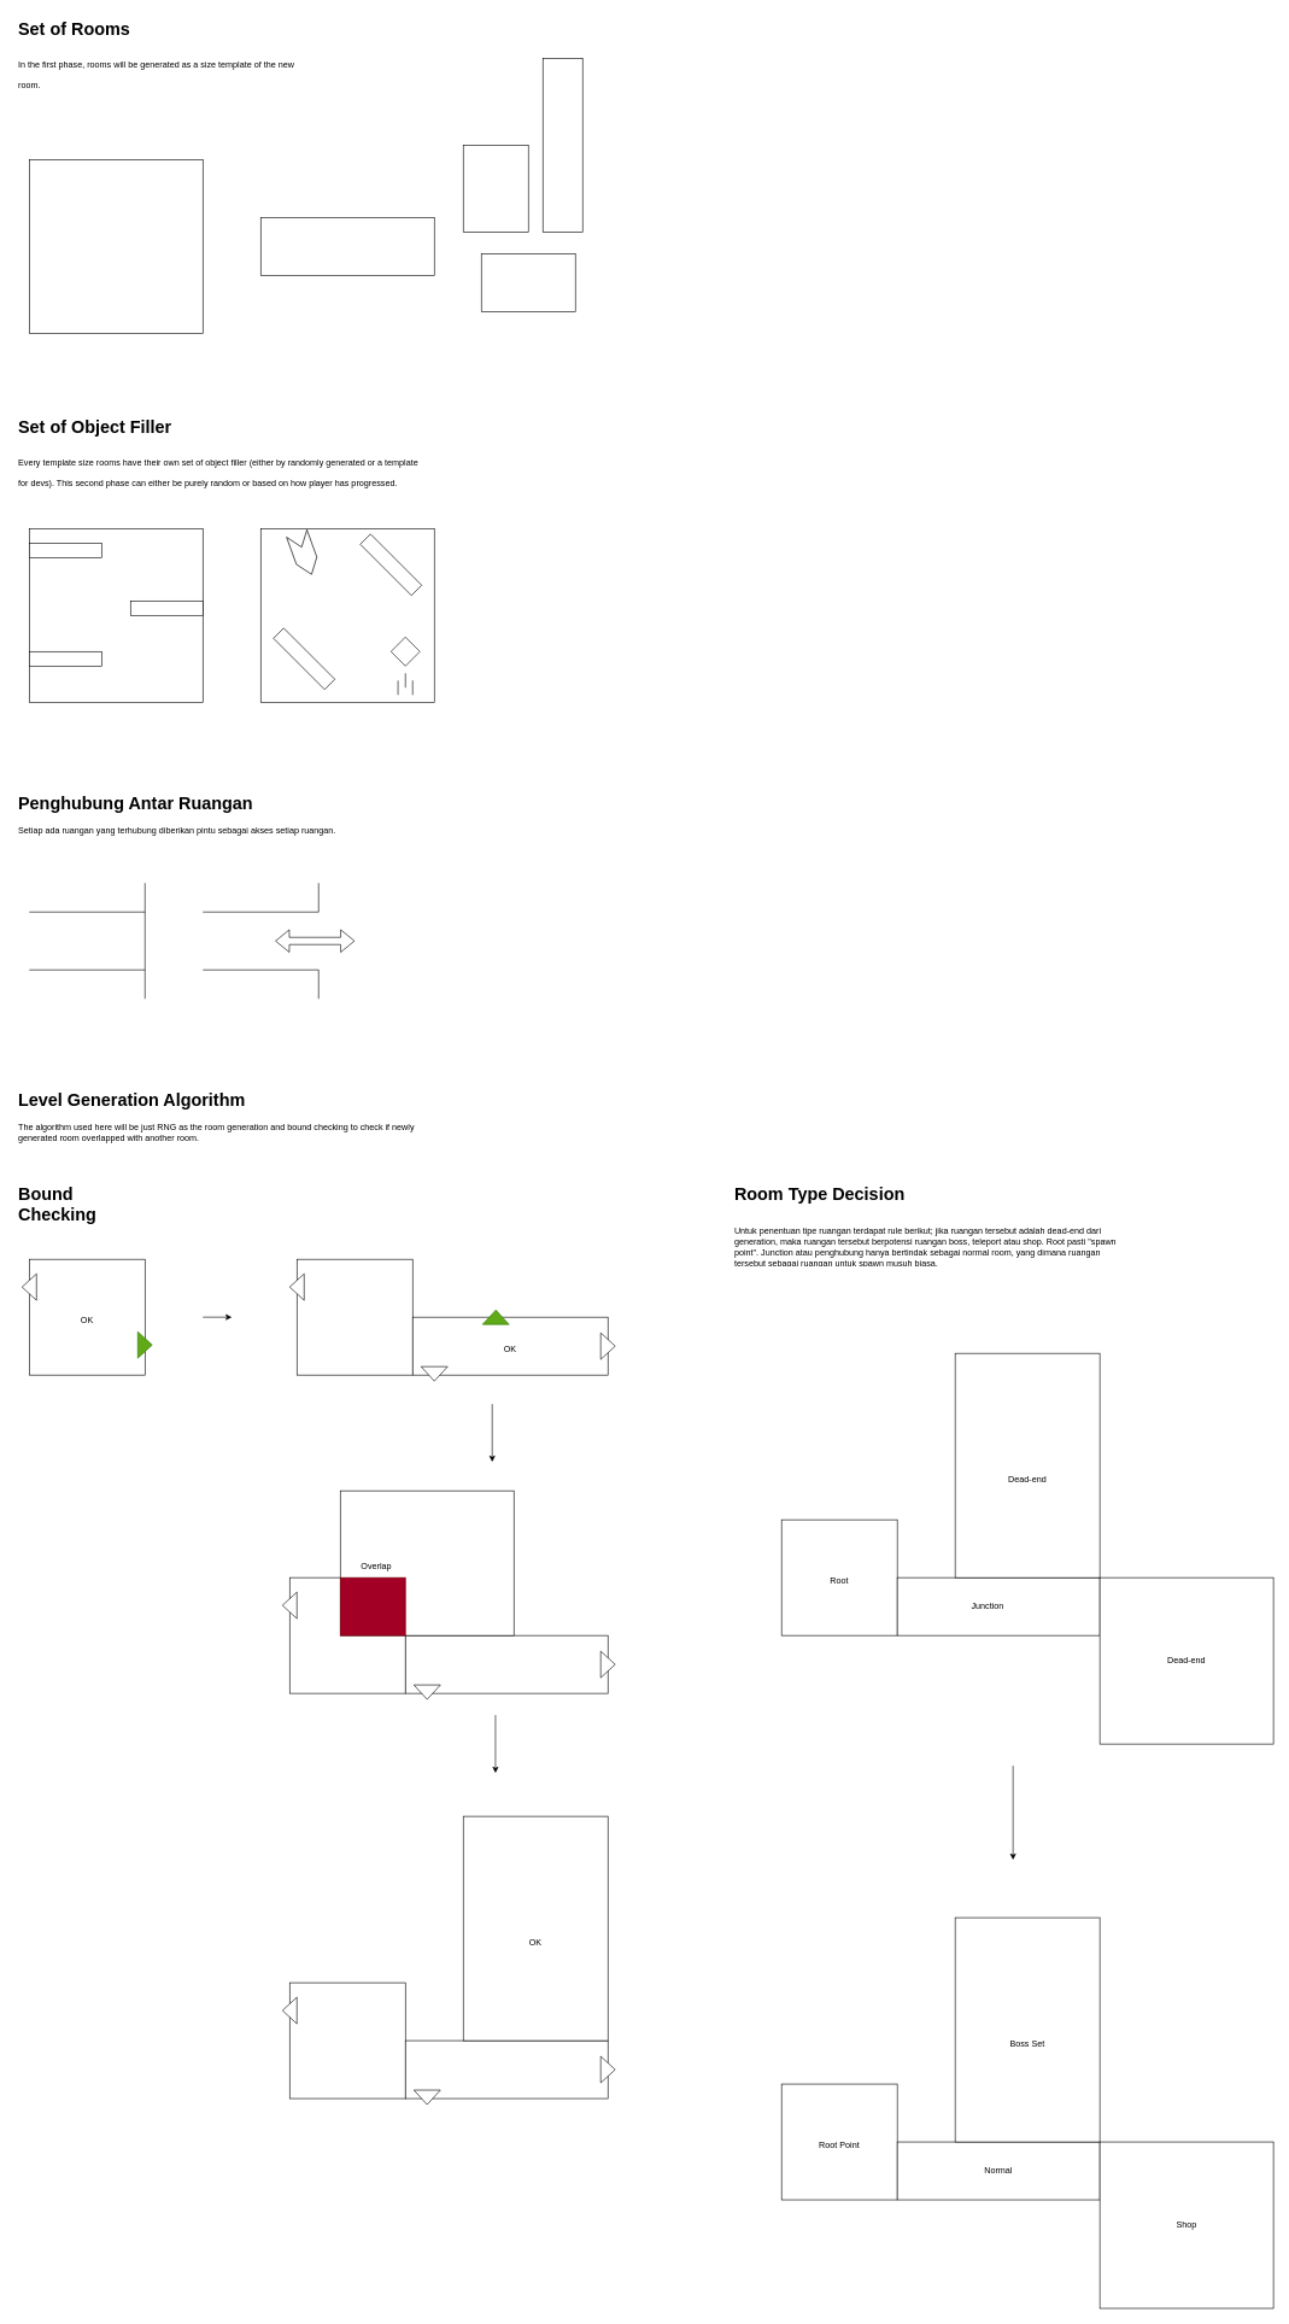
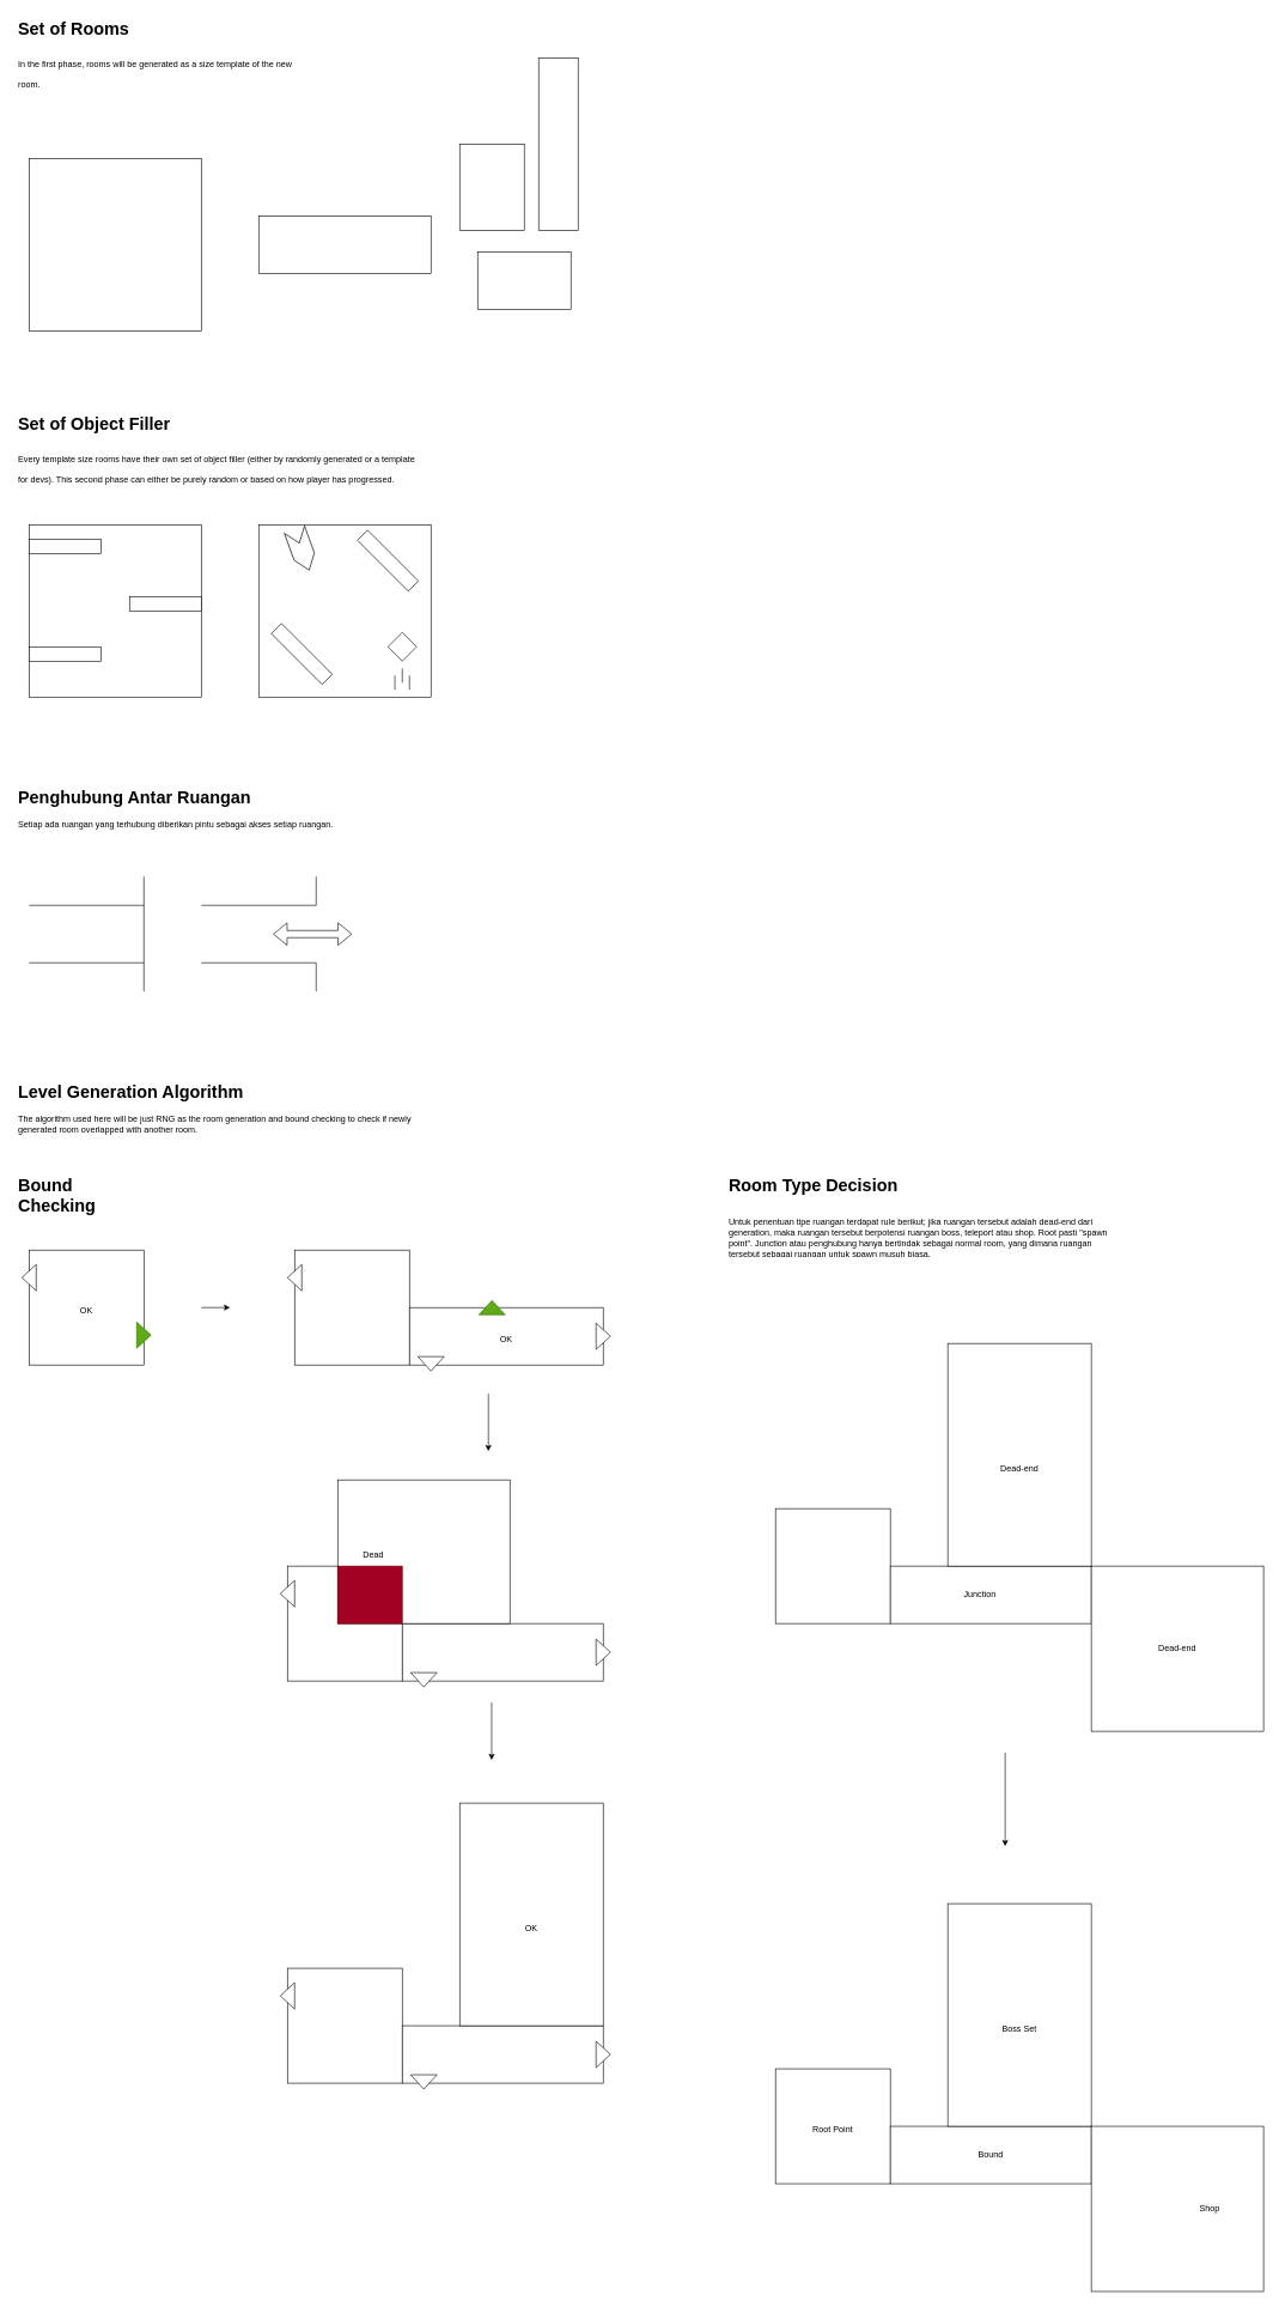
- <mxCell id="50" value="Overlap" style="text;html=1;strokeColor=none;fillColor=none;align=center;verticalAlign=middle;whiteSpace=wrap;rounded=0;" parent="1" vertex="1"><mxGeometry x="490" y="2150" width="60" height="30" as="geometry" /></mxCell>
+ <mxCell id="50" value="Dead" style="text;html=1;strokeColor=none;fillColor=none;align=center;verticalAlign=middle;whiteSpace=wrap;rounded=0;" parent="1" vertex="1"><mxGeometry x="490" y="2150" width="60" height="30" as="geometry" /></mxCell>
- <mxCell id="66" value="Root" style="text;html=1;strokeColor=none;fillColor=none;align=center;verticalAlign=middle;whiteSpace=wrap;rounded=0;" parent="1" vertex="1"><mxGeometry x="1130" y="2170" width="60" height="30" as="geometry" /></mxCell>
- <mxCell id="75" value="Normal" style="text;html=1;strokeColor=none;fillColor=none;align=center;verticalAlign=middle;whiteSpace=wrap;rounded=0;" parent="1" vertex="1"><mxGeometry x="1350" y="2985" width="60" height="30" as="geometry" /></mxCell>
+ <mxCell id="75" value="Bound" style="text;html=1;strokeColor=none;fillColor=none;align=center;verticalAlign=middle;whiteSpace=wrap;rounded=0;" parent="1" vertex="1"><mxGeometry x="1350" y="2985" width="60" height="30" as="geometry" /></mxCell>
- <mxCell id="76" value="Shop" style="text;html=1;strokeColor=none;fillColor=none;align=center;verticalAlign=middle;whiteSpace=wrap;rounded=0;" parent="1" vertex="1"><mxGeometry x="1610" y="3060" width="60" height="30" as="geometry" /></mxCell>
+ <mxCell id="76" value="Shop" style="text;html=1;strokeColor=none;fillColor=none;align=center;verticalAlign=middle;whiteSpace=wrap;rounded=0;" parent="1" vertex="1"><mxGeometry x="1655" y="3060" width="60" height="30" as="geometry" /></mxCell>
